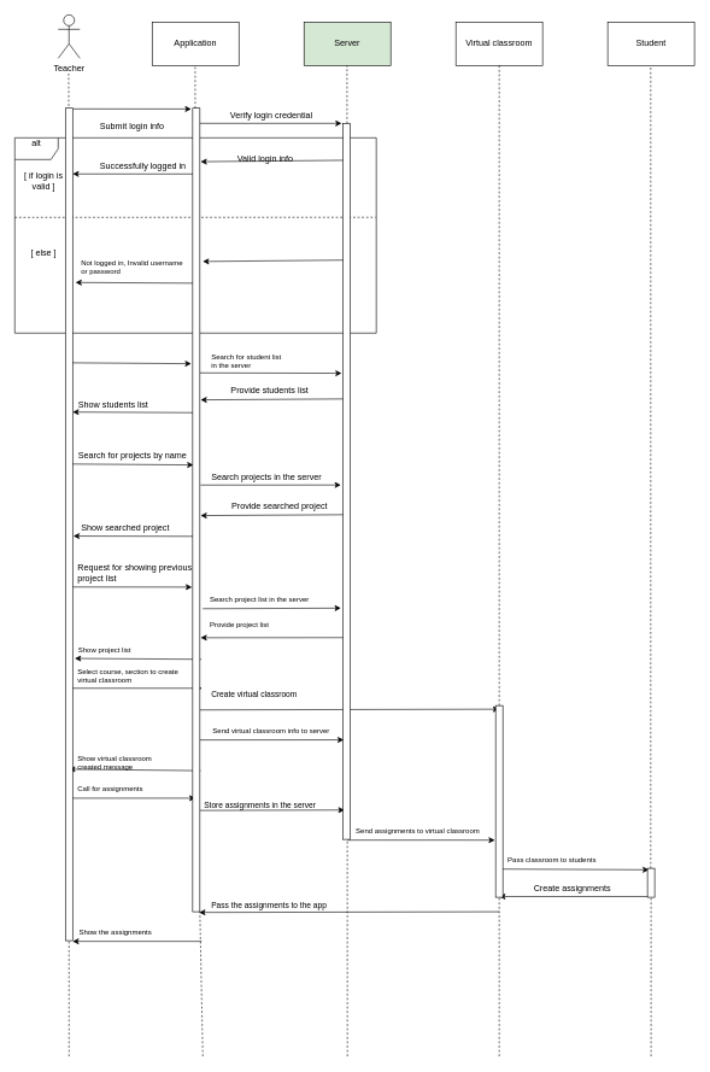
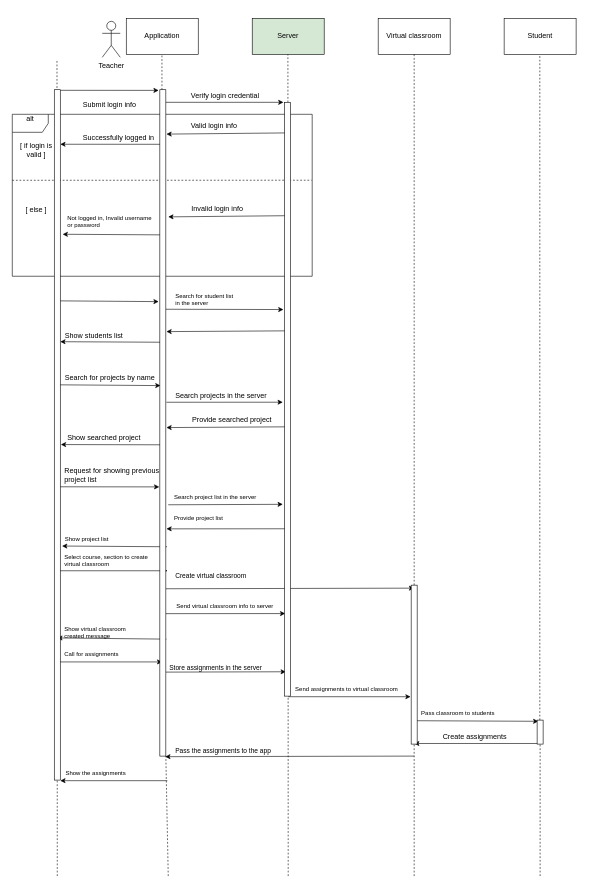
- <mxCell id="2" value="Teacher" style="shape=umlActor;verticalLabelPosition=bottom;labelBackgroundColor=#ffffff;verticalAlign=top;html=1;outlineConnect=0;" vertex="1" parent="1"><mxGeometry x="80" y="20" width="30" height="60" as="geometry" /></mxCell>
+ <mxCell id="2" value="Teacher" style="shape=umlActor;verticalLabelPosition=bottom;labelBackgroundColor=#ffffff;verticalAlign=top;html=1;outlineConnect=0;" vertex="1" parent="1"><mxGeometry x="170" y="35" width="30" height="60" as="geometry" /></mxCell>
- <mxCell id="18" value="Valid login info" style="text;html=1;resizable=0;points=[];autosize=1;align=left;verticalAlign=top;spacingTop=-4;" vertex="1" parent="1"><mxGeometry x="326" y="210" width="90" height="20" as="geometry" /></mxCell>
+ <mxCell id="18" value="Valid login info" style="text;html=1;resizable=0;points=[];autosize=1;align=left;verticalAlign=top;spacingTop=-4;" vertex="1" parent="1"><mxGeometry x="316" y="200" width="90" height="20" as="geometry" /></mxCell>
+ <mxCell id="25" value="Invalid login info" style="text;html=1;resizable=0;points=[];autosize=1;align=left;verticalAlign=top;spacingTop=-4;" vertex="1" parent="1"><mxGeometry x="317" y="338" width="100" height="20" as="geometry" /></mxCell>
- <mxCell id="32" value="Provide students list" style="text;html=1;resizable=0;points=[];autosize=1;align=left;verticalAlign=top;spacingTop=-4;" vertex="1" parent="1"><mxGeometry x="317" y="530" width="120" height="20" as="geometry" /></mxCell>
